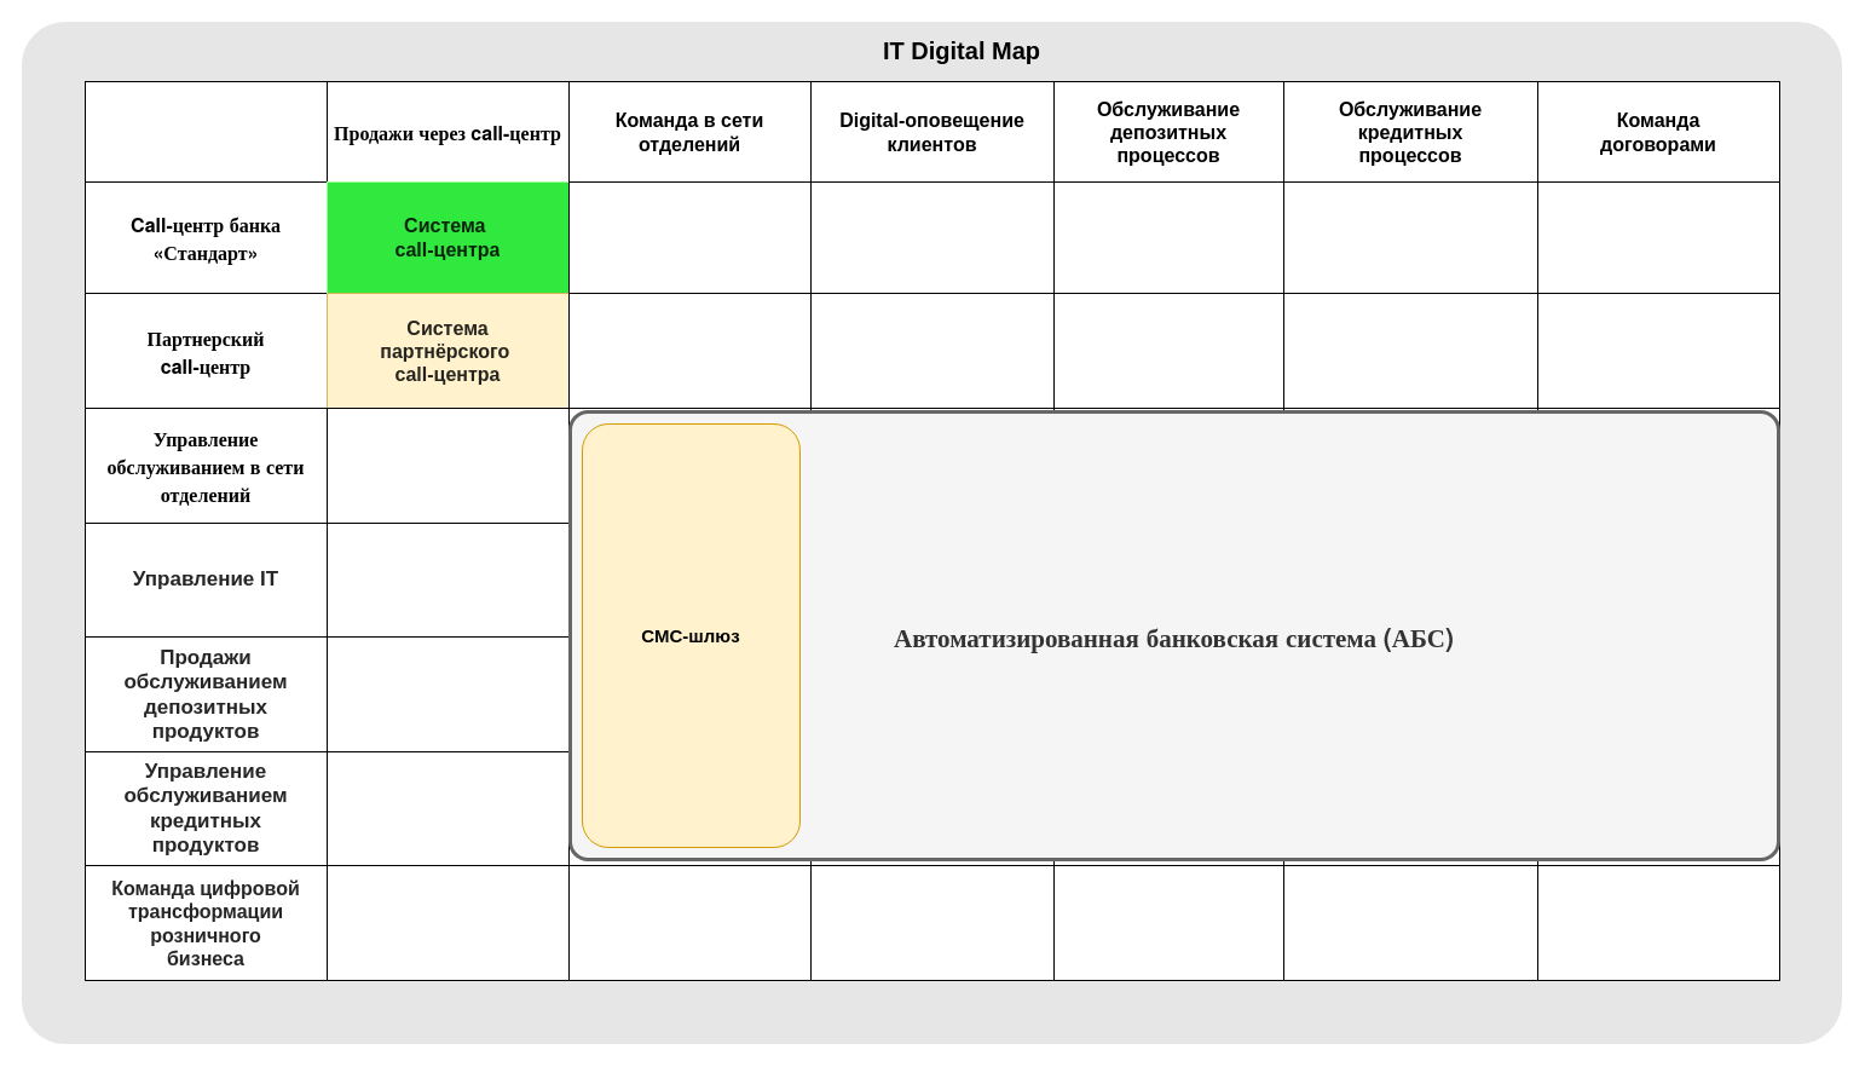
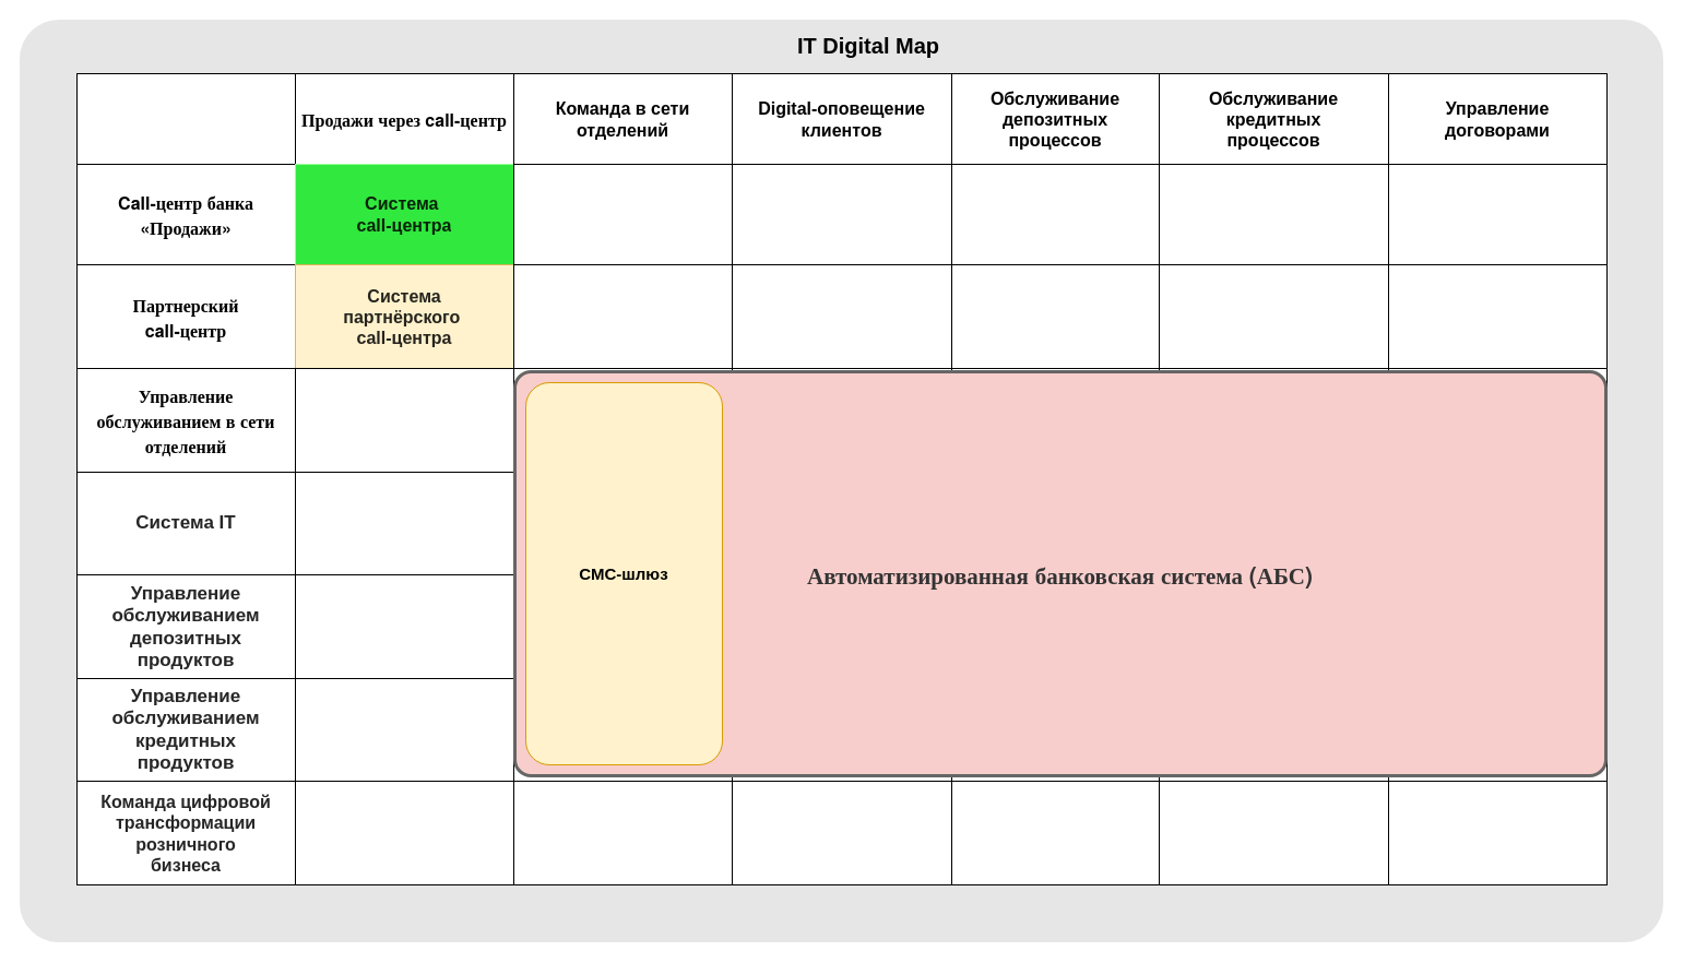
- <mxCell id="11" value="Команда&lt;div&gt;договорами&lt;/div&gt;" style="shape=partialRectangle;html=1;whiteSpace=wrap;connectable=0;strokeColor=default;overflow=hidden;fillColor=default;top=1;left=1;bottom=1;right=1;pointerEvents=1;fontSize=16;fontFamily=Helvetica;fontStyle=1;swimlaneLine=1;" parent="4" vertex="1"><mxGeometry x="1201" width="200" height="83" as="geometry"><mxRectangle width="200" height="83" as="alternateBounds" /></mxGeometry></mxCell>
+ <mxCell id="11" value="Управление&lt;div&gt;договорами&lt;/div&gt;" style="shape=partialRectangle;html=1;whiteSpace=wrap;connectable=0;strokeColor=default;overflow=hidden;fillColor=default;top=1;left=1;bottom=1;right=1;pointerEvents=1;fontSize=16;fontFamily=Helvetica;fontStyle=1;swimlaneLine=1;" parent="4" vertex="1"><mxGeometry x="1201" width="200" height="83" as="geometry"><mxRectangle width="200" height="83" as="alternateBounds" /></mxGeometry></mxCell>
- <mxCell id="13" value="&lt;p style=&quot;margin: 0px; font-style: normal; font-variant-caps: normal; font-width: normal; line-height: normal; font-family: &amp;quot;Helvetica Neue&amp;quot;; font-size-adjust: none; font-kerning: auto; font-variant-alternates: normal; font-variant-ligatures: normal; font-variant-numeric: normal; font-variant-east-asian: normal; font-variant-position: normal; font-feature-settings: normal; font-optical-sizing: auto; font-variation-settings: normal;&quot;&gt;Call-центр банка «Стандарт»&lt;/p&gt;" style="shape=partialRectangle;html=1;whiteSpace=wrap;connectable=0;strokeColor=default;overflow=hidden;fillColor=default;top=1;left=1;bottom=1;right=1;pointerEvents=1;fontSize=16;fontFamily=Helvetica;fontStyle=1;swimlaneLine=1;" parent="12" vertex="1"><mxGeometry width="200" height="92" as="geometry"><mxRectangle width="200" height="92" as="alternateBounds" /></mxGeometry></mxCell>
+ <mxCell id="13" value="&lt;p style=&quot;margin: 0px; font-style: normal; font-variant-caps: normal; font-width: normal; line-height: normal; font-family: &amp;quot;Helvetica Neue&amp;quot;; font-size-adjust: none; font-kerning: auto; font-variant-alternates: normal; font-variant-ligatures: normal; font-variant-numeric: normal; font-variant-east-asian: normal; font-variant-position: normal; font-feature-settings: normal; font-optical-sizing: auto; font-variation-settings: normal;&quot;&gt;Call-центр банка «Продажи»&lt;/p&gt;" style="shape=partialRectangle;html=1;whiteSpace=wrap;connectable=0;strokeColor=default;overflow=hidden;fillColor=default;top=1;left=1;bottom=1;right=1;pointerEvents=1;fontSize=16;fontFamily=Helvetica;fontStyle=1;swimlaneLine=1;" parent="12" vertex="1"><mxGeometry width="200" height="92" as="geometry"><mxRectangle width="200" height="92" as="alternateBounds" /></mxGeometry></mxCell>
- <mxCell id="37" value="&lt;div&gt;&lt;strong style=&quot;font-size: 17px; white-space: pre-line; box-sizing: inherit; color: rgba(0, 0, 0, 0.85); font-family: &amp;quot;YS Text&amp;quot;, sans-serif; font-variant-ligatures: normal; orphans: 2; text-align: left; widows: 2; background-color: rgb(255, 255, 255); text-decoration-thickness: initial; text-decoration-style: initial; text-decoration-color: initial;&quot;&gt;Управление IT&lt;/strong&gt;&lt;br&gt;&lt;/div&gt;" style="shape=partialRectangle;html=1;whiteSpace=wrap;connectable=0;strokeColor=default;overflow=hidden;fillColor=default;top=1;left=1;bottom=1;right=1;pointerEvents=1;fontSize=16;fontFamily=Helvetica;swimlaneLine=1;" parent="36" vertex="1"><mxGeometry width="200" height="94" as="geometry"><mxRectangle width="200" height="94" as="alternateBounds" /></mxGeometry></mxCell>
+ <mxCell id="37" value="&lt;div&gt;&lt;strong style=&quot;font-size: 17px; white-space: pre-line; box-sizing: inherit; color: rgba(0, 0, 0, 0.85); font-family: &amp;quot;YS Text&amp;quot;, sans-serif; font-variant-ligatures: normal; orphans: 2; text-align: left; widows: 2; background-color: rgb(255, 255, 255); text-decoration-thickness: initial; text-decoration-style: initial; text-decoration-color: initial;&quot;&gt;Система IT&lt;/strong&gt;&lt;br&gt;&lt;/div&gt;" style="shape=partialRectangle;html=1;whiteSpace=wrap;connectable=0;strokeColor=default;overflow=hidden;fillColor=default;top=1;left=1;bottom=1;right=1;pointerEvents=1;fontSize=16;fontFamily=Helvetica;swimlaneLine=1;" parent="36" vertex="1"><mxGeometry width="200" height="94" as="geometry"><mxRectangle width="200" height="94" as="alternateBounds" /></mxGeometry></mxCell>
- <mxCell id="69" value="&lt;div style=&quot;text-align: left;&quot;&gt;&lt;p style=&quot;margin: 0px; font-style: normal; font-variant-caps: normal; font-width: normal; line-height: normal; font-family: &amp;quot;Helvetica Neue&amp;quot;; font-size-adjust: none; font-kerning: auto; font-variant-alternates: normal; font-variant-ligatures: normal; font-variant-numeric: normal; font-variant-east-asian: normal; font-variant-position: normal; font-feature-settings: normal; font-optical-sizing: auto; font-variation-settings: normal;&quot;&gt;&lt;font style=&quot;font-size: 21px;&quot;&gt;&lt;b&gt;Автоматизированная банковская система (АБС)&lt;/b&gt;&lt;/font&gt;&lt;/p&gt;&lt;/div&gt;" style="rounded=1;whiteSpace=wrap;html=1;fillColor=#f5f5f5;strokeColor=#666666;arcSize=4;fontColor=#333333;strokeWidth=3;" parent="1" vertex="1"><mxGeometry x="471" y="340" width="999" height="370" as="geometry" /></mxCell>
+ <mxCell id="69" value="&lt;div style=&quot;text-align: left;&quot;&gt;&lt;p style=&quot;margin: 0px; font-style: normal; font-variant-caps: normal; font-width: normal; line-height: normal; font-family: &amp;quot;Helvetica Neue&amp;quot;; font-size-adjust: none; font-kerning: auto; font-variant-alternates: normal; font-variant-ligatures: normal; font-variant-numeric: normal; font-variant-east-asian: normal; font-variant-position: normal; font-feature-settings: normal; font-optical-sizing: auto; font-variation-settings: normal;&quot;&gt;&lt;font style=&quot;font-size: 21px;&quot;&gt;&lt;b&gt;Автоматизированная банковская система (АБС)&lt;/b&gt;&lt;/font&gt;&lt;/p&gt;&lt;/div&gt;" style="rounded=1;whiteSpace=wrap;html=1;fillColor=#f8cecc;strokeColor=#666666;arcSize=4;fontColor=#333333;strokeWidth=3;" parent="1" vertex="1"><mxGeometry x="471" y="340" width="999" height="370" as="geometry" /></mxCell>
- <mxCell id="45" value="&lt;strong style=&quot;box-sizing: inherit; color: rgba(0, 0, 0, 0.85); font-family: &amp;quot;YS Text&amp;quot;, sans-serif; text-align: left; white-space-collapse: preserve-breaks; background-color: rgb(255, 255, 255);&quot;&gt;&lt;font style=&quot;font-size: 17px;&quot;&gt;Продажи обслуживанием депозитных&lt;/font&gt;&lt;/strong&gt;&lt;div&gt;&lt;strong style=&quot;box-sizing: inherit; color: rgba(0, 0, 0, 0.85); font-family: &amp;quot;YS Text&amp;quot;, sans-serif; text-align: left; white-space-collapse: preserve-breaks; background-color: rgb(255, 255, 255);&quot;&gt;&lt;font style=&quot;font-size: 17px;&quot;&gt;продуктов&lt;/font&gt;&lt;/strong&gt;&lt;/div&gt;" style="shape=partialRectangle;html=1;whiteSpace=wrap;connectable=0;strokeColor=default;overflow=hidden;fillColor=default;top=1;left=1;bottom=1;right=1;pointerEvents=1;fontSize=16;fontFamily=Helvetica;swimlaneLine=1;" parent="44" vertex="1"><mxGeometry width="200" height="95" as="geometry"><mxRectangle width="200" height="95" as="alternateBounds" /></mxGeometry></mxCell>
+ <mxCell id="45" value="&lt;strong style=&quot;box-sizing: inherit; color: rgba(0, 0, 0, 0.85); font-family: &amp;quot;YS Text&amp;quot;, sans-serif; text-align: left; white-space-collapse: preserve-breaks; background-color: rgb(255, 255, 255);&quot;&gt;&lt;font style=&quot;font-size: 17px;&quot;&gt;Управление обслуживанием депозитных&lt;/font&gt;&lt;/strong&gt;&lt;div&gt;&lt;strong style=&quot;box-sizing: inherit; color: rgba(0, 0, 0, 0.85); font-family: &amp;quot;YS Text&amp;quot;, sans-serif; text-align: left; white-space-collapse: preserve-breaks; background-color: rgb(255, 255, 255);&quot;&gt;&lt;font style=&quot;font-size: 17px;&quot;&gt;продуктов&lt;/font&gt;&lt;/strong&gt;&lt;/div&gt;" style="shape=partialRectangle;html=1;whiteSpace=wrap;connectable=0;strokeColor=default;overflow=hidden;fillColor=default;top=1;left=1;bottom=1;right=1;pointerEvents=1;fontSize=16;fontFamily=Helvetica;swimlaneLine=1;" parent="44" vertex="1"><mxGeometry width="200" height="95" as="geometry"><mxRectangle width="200" height="95" as="alternateBounds" /></mxGeometry></mxCell>
